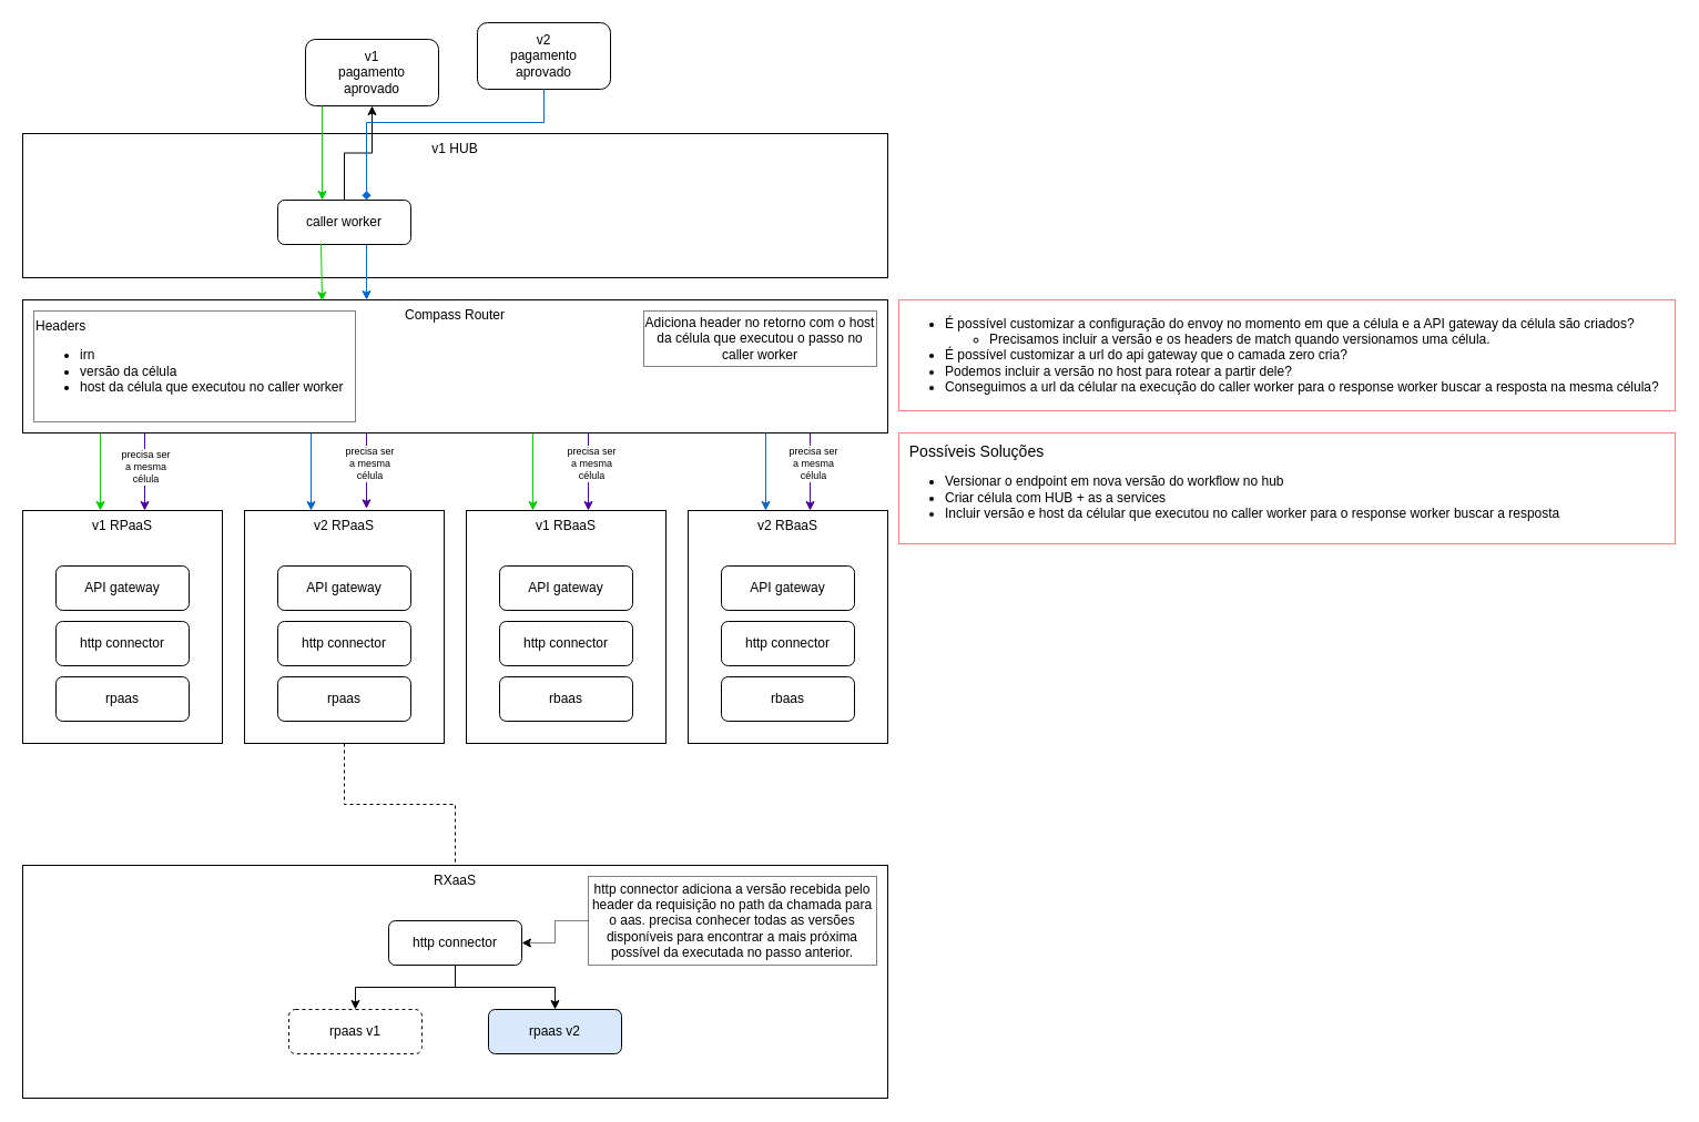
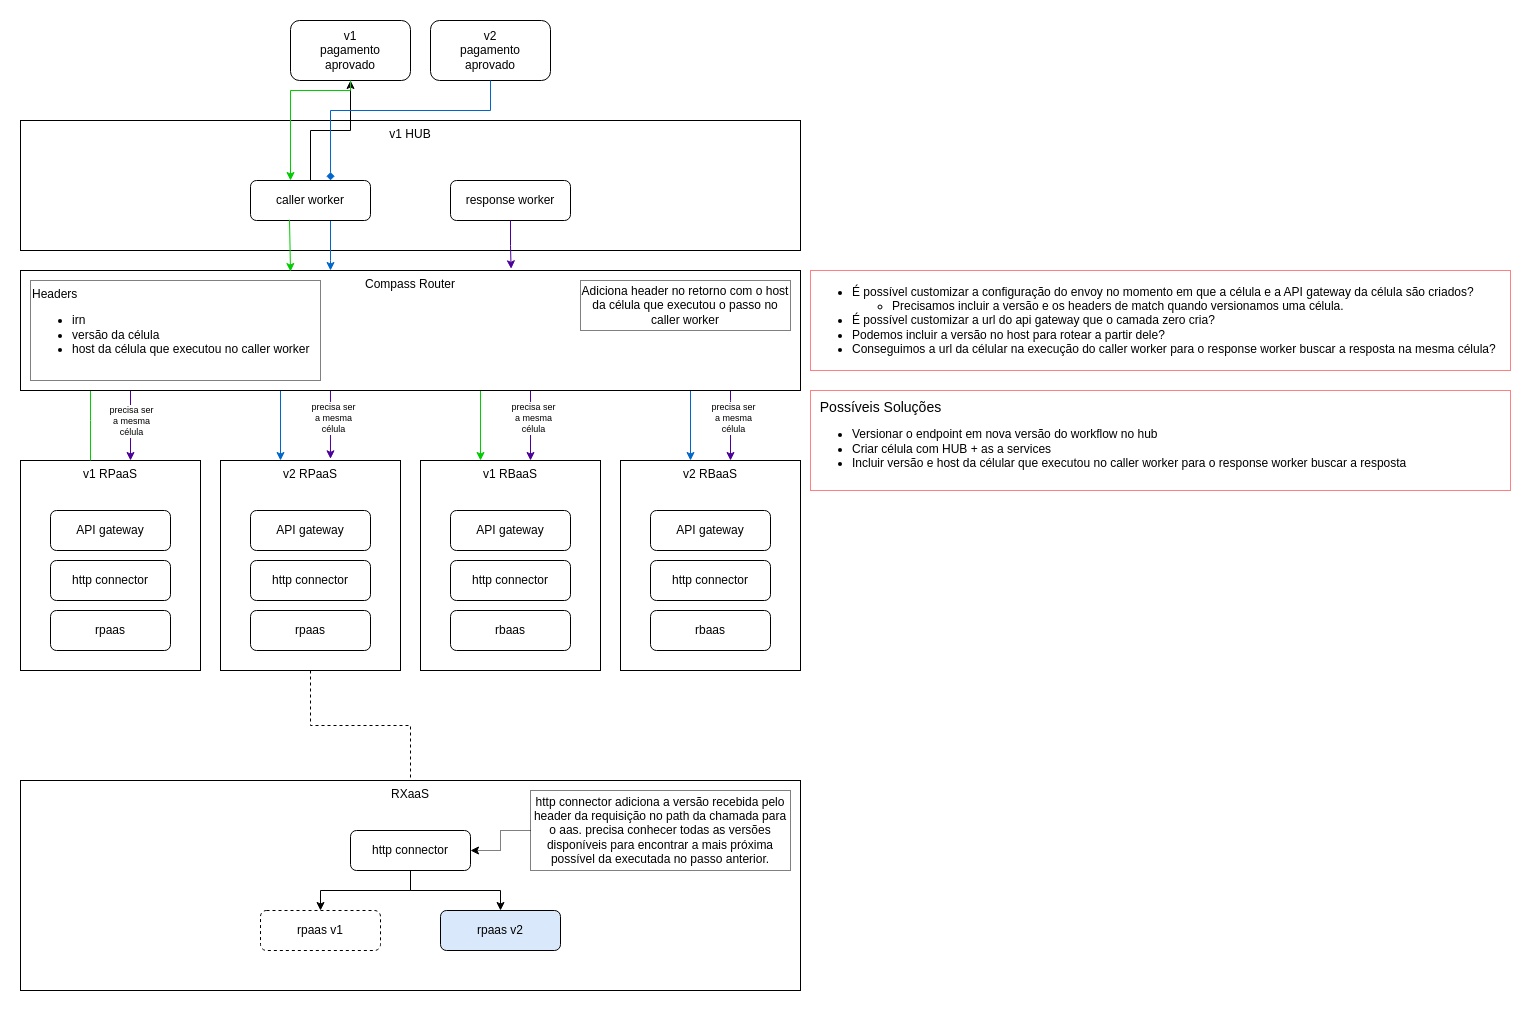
- <mxCell id="2" value="v1&lt;br&gt;pagamento&lt;br&gt;aprovado" style="rounded=1;whiteSpace=wrap;html=1;" parent="1" vertex="1"><mxGeometry x="275" y="35" width="120" height="60" as="geometry" /></mxCell>
+ <mxCell id="2" value="v1&lt;br&gt;pagamento&lt;br&gt;aprovado" style="rounded=1;whiteSpace=wrap;html=1;" parent="1" vertex="1"><mxGeometry x="290" y="20" width="120" height="60" as="geometry" /></mxCell>
+ <mxCell id="8" value="response worker" style="rounded=1;whiteSpace=wrap;html=1;" parent="1" vertex="1"><mxGeometry x="450" y="180" width="120" height="40" as="geometry" /></mxCell>
+ <mxCell id="35" style="edgeStyle=orthogonalEdgeStyle;rounded=0;orthogonalLoop=1;jettySize=auto;html=1;entryX=0.629;entryY=-0.014;entryDx=0;entryDy=0;entryPerimeter=0;strokeColor=#4C0099;" parent="1" source="8" target="33" edge="1"><mxGeometry relative="1" as="geometry" /></mxCell>
- <mxCell id="24" style="edgeStyle=orthogonalEdgeStyle;rounded=0;orthogonalLoop=1;jettySize=auto;html=1;strokeColor=#00CC00;" parent="1" source="33" target="10" edge="1"><mxGeometry relative="1" as="geometry"><Array as="points"><mxPoint x="90" y="420" /><mxPoint x="90" y="420" /></Array></mxGeometry></mxCell>
+ <mxCell id="24" style="edgeStyle=orthogonalEdgeStyle;rounded=0;orthogonalLoop=1;jettySize=auto;html=1;strokeColor=#00CC00;endArrow=none;" parent="1" source="33" target="10" edge="1"><mxGeometry relative="1" as="geometry"><Array as="points"><mxPoint x="90" y="420" /><mxPoint x="90" y="420" /></Array></mxGeometry></mxCell>
